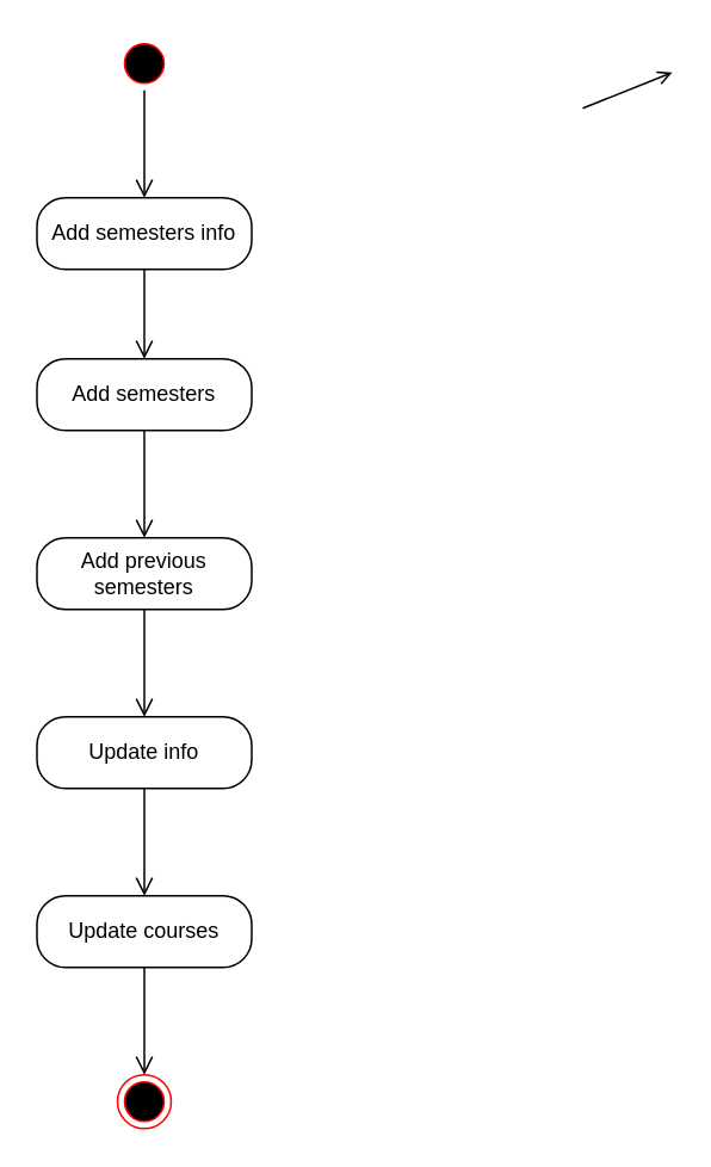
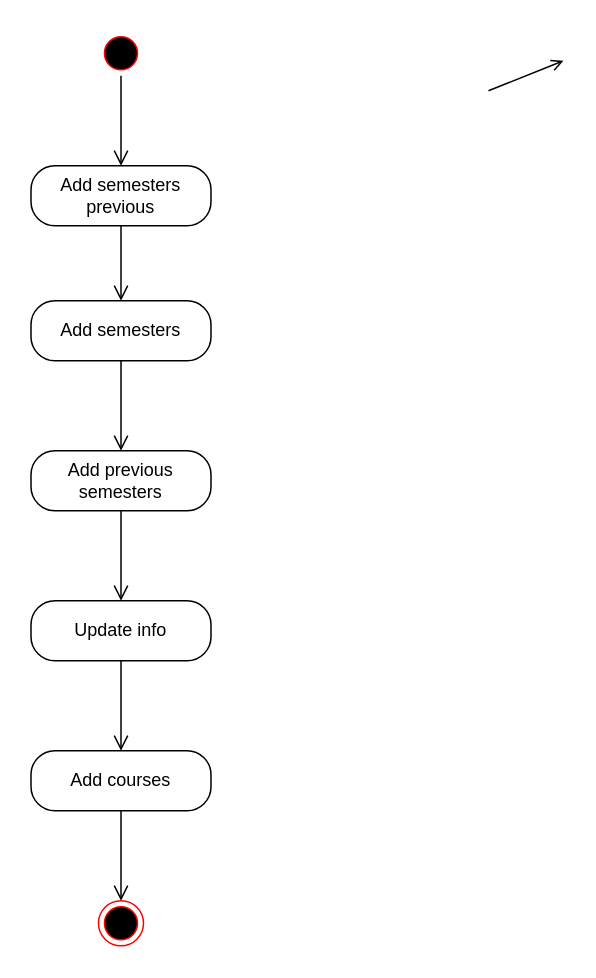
- <mxCell id="4" value="Add semesters info" style="rounded=1;whiteSpace=wrap;html=1;arcSize=40;fontColor=#000000;fillColor=#FFFFFF;strokeColor=#000000;" vertex="1" parent="1"><mxGeometry x="20" y="110" width="120" height="40" as="geometry" /></mxCell>
+ <mxCell id="4" value="Add semesters previous" style="rounded=1;whiteSpace=wrap;html=1;arcSize=40;fontColor=#000000;fillColor=#FFFFFF;strokeColor=#000000;" vertex="1" parent="1"><mxGeometry x="20" y="110" width="120" height="40" as="geometry" /></mxCell>
- <mxCell id="14" value="Update courses" style="rounded=1;whiteSpace=wrap;html=1;arcSize=40;fontColor=#000000;fillColor=#FFFFFF;strokeColor=#000000;" vertex="1" parent="1"><mxGeometry x="20" y="500" width="120" height="40" as="geometry" /></mxCell>
+ <mxCell id="14" value="Add courses" style="rounded=1;whiteSpace=wrap;html=1;arcSize=40;fontColor=#000000;fillColor=#FFFFFF;strokeColor=#000000;" vertex="1" parent="1"><mxGeometry x="20" y="500" width="120" height="40" as="geometry" /></mxCell>
